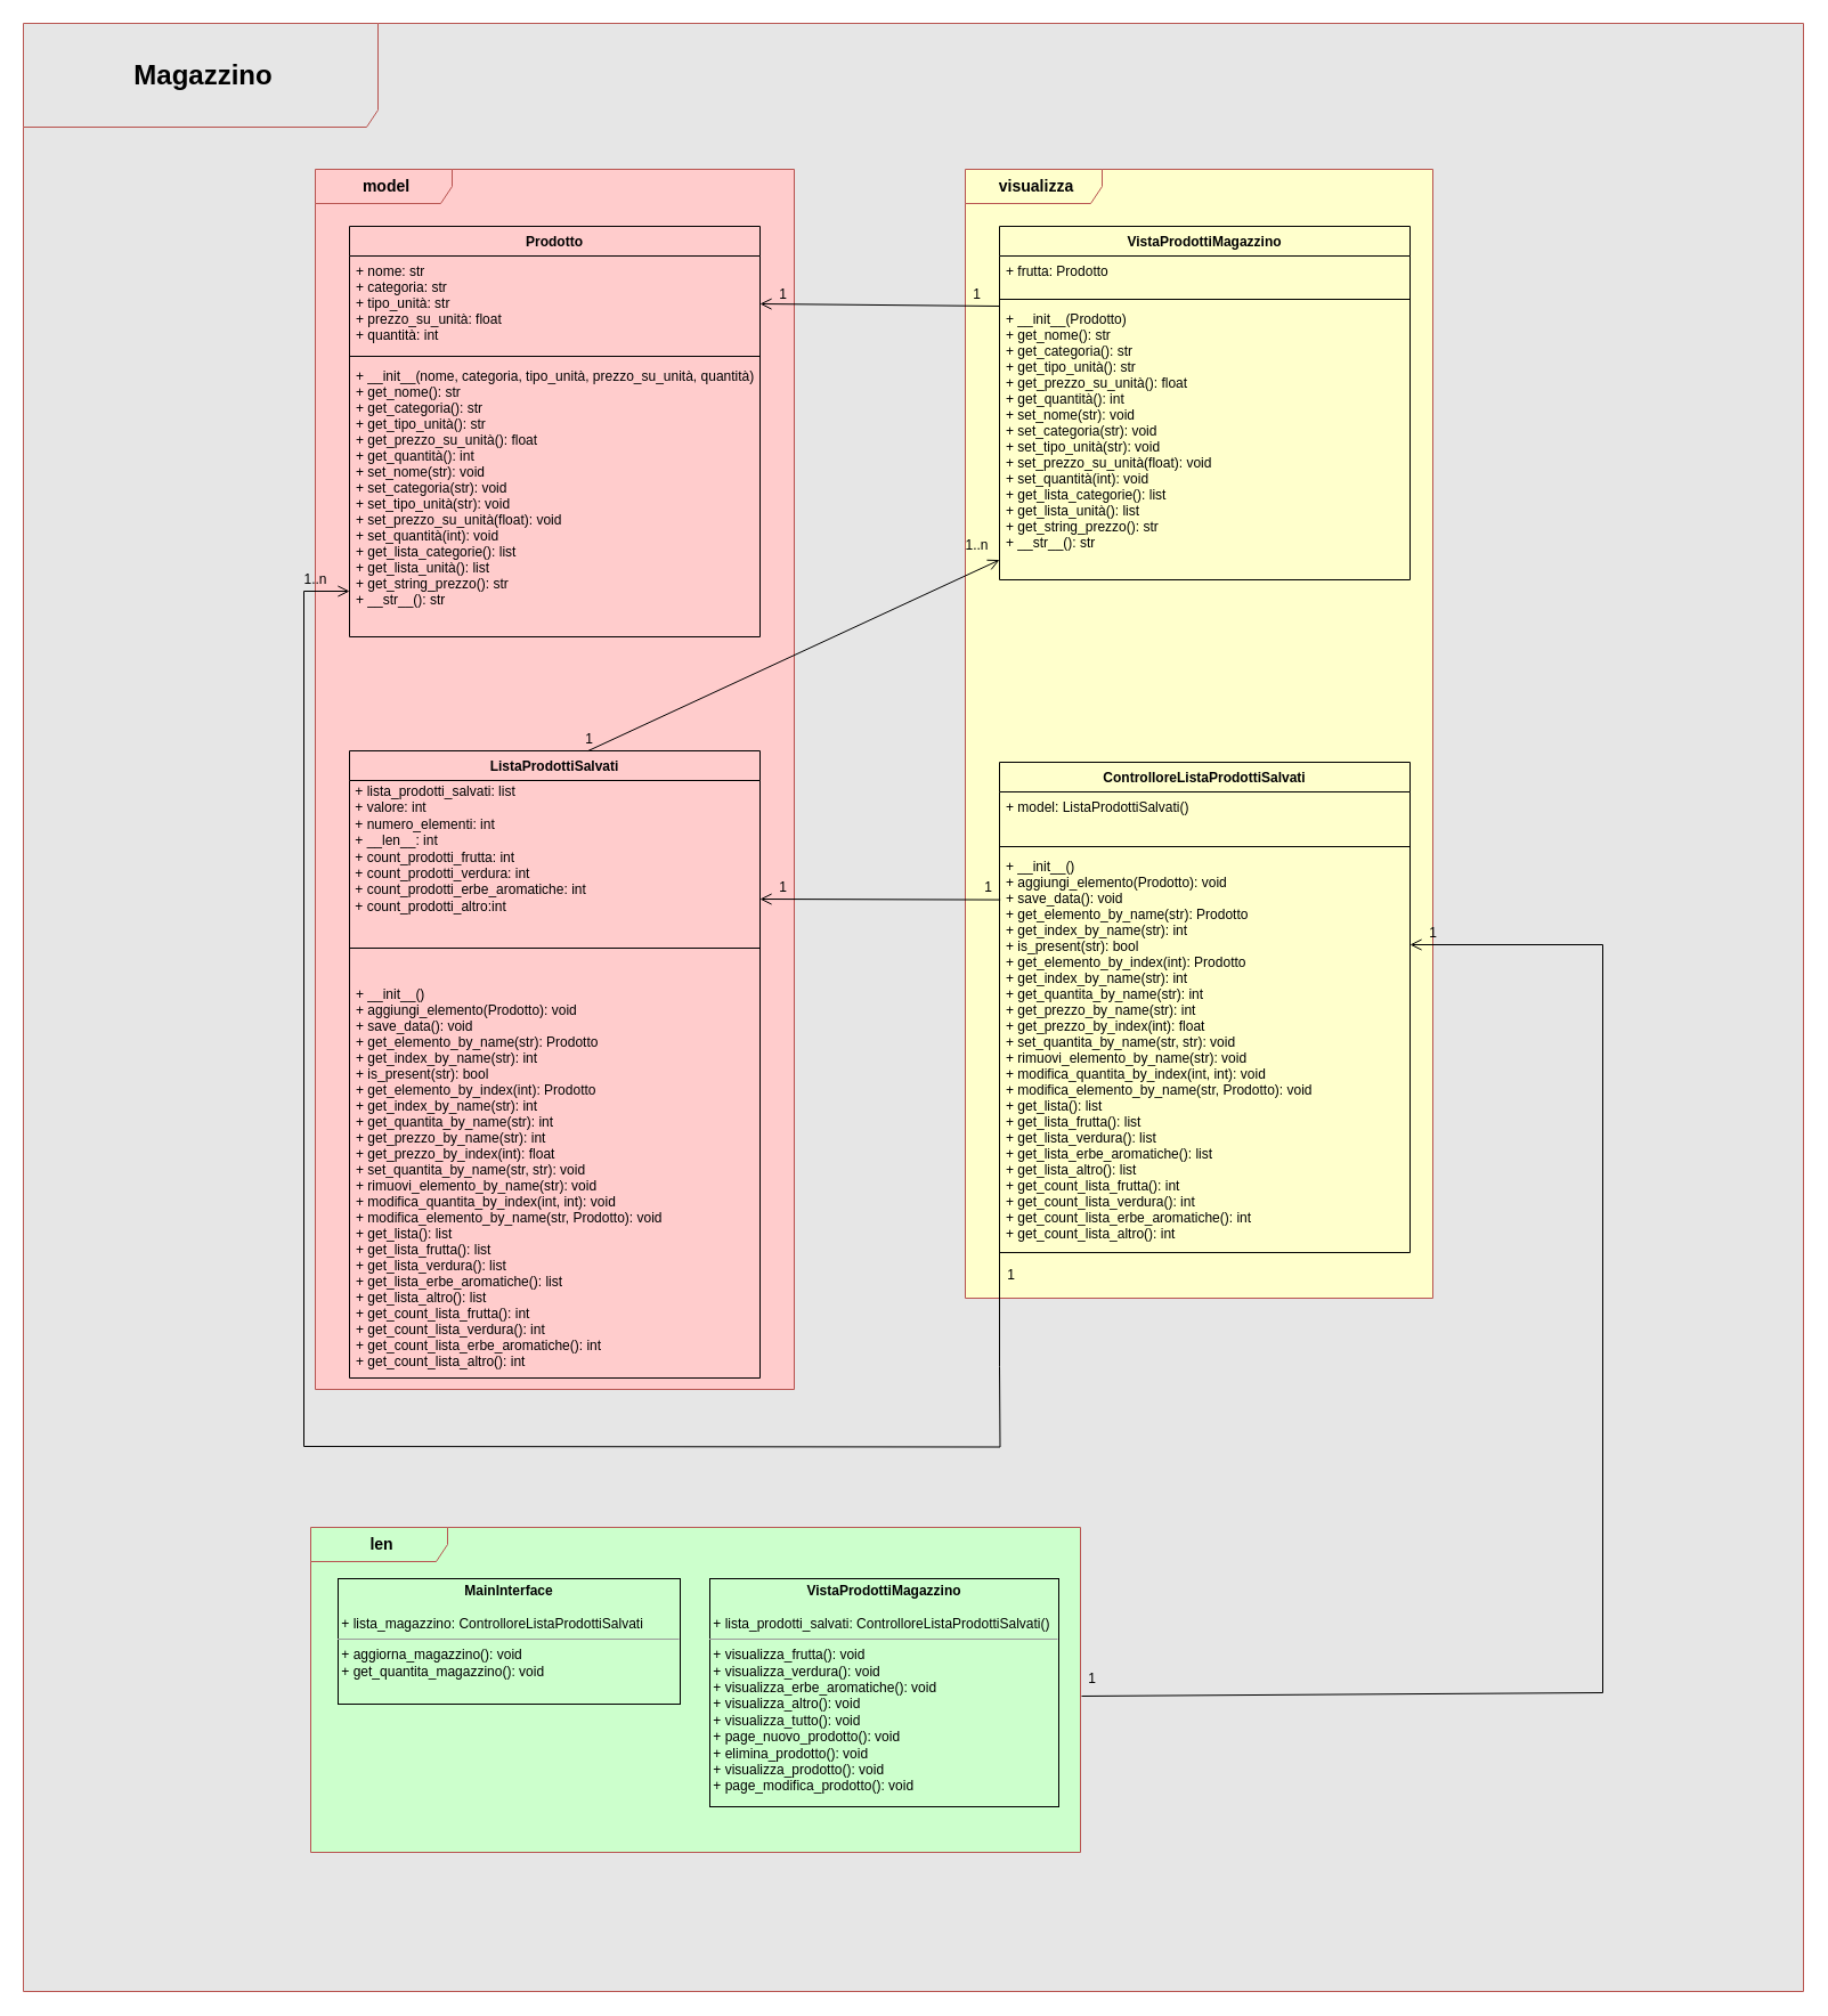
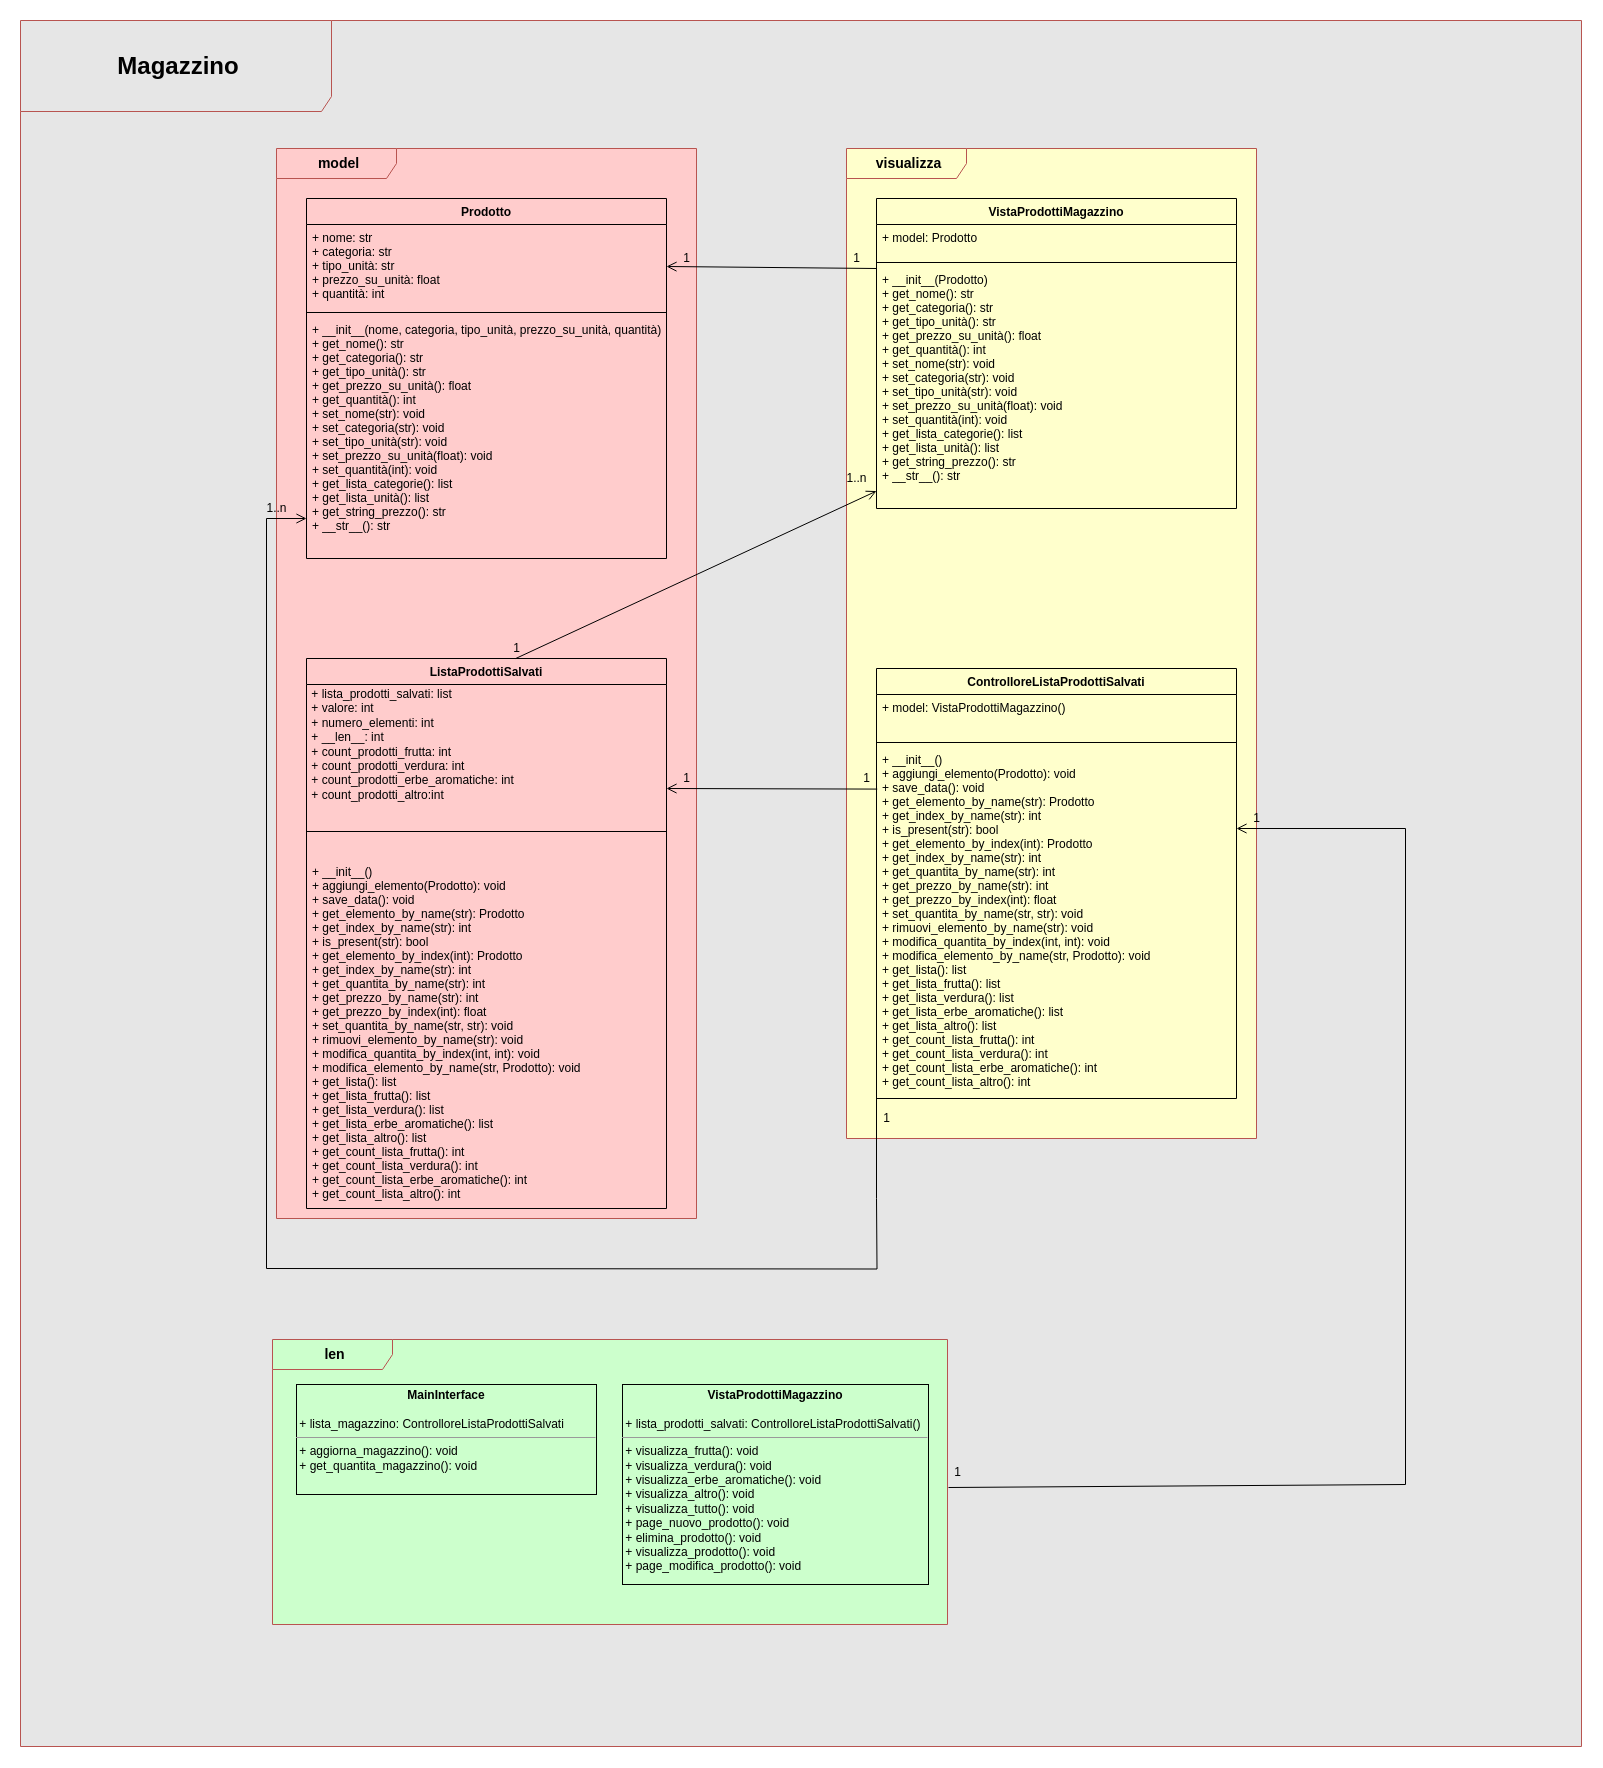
- <mxCell id="15" value="+ frutta: Prodotto&#10;&#10;&#10;&#10;&#10;&#10;&#10;&#10;" style="text;strokeColor=none;fillColor=none;align=left;verticalAlign=top;spacingLeft=4;spacingRight=4;overflow=hidden;rotatable=0;points=[[0,0.5],[1,0.5]];portConstraint=eastwest;" vertex="1" parent="14"><mxGeometry y="26" width="360" height="34" as="geometry" /></mxCell>
+ <mxCell id="15" value="+ model: Prodotto&#10;&#10;&#10;&#10;&#10;&#10;&#10;&#10;" style="text;strokeColor=none;fillColor=none;align=left;verticalAlign=top;spacingLeft=4;spacingRight=4;overflow=hidden;rotatable=0;points=[[0,0.5],[1,0.5]];portConstraint=eastwest;" vertex="1" parent="14"><mxGeometry y="26" width="360" height="34" as="geometry" /></mxCell>
- <mxCell id="19" value="+ model: ListaProdottiSalvati()&#10;&#10;&#10;&#10;&#10;&#10;&#10;&#10;" style="text;strokeColor=none;fillColor=none;align=left;verticalAlign=top;spacingLeft=4;spacingRight=4;overflow=hidden;rotatable=0;points=[[0,0.5],[1,0.5]];portConstraint=eastwest;" vertex="1" parent="18"><mxGeometry y="26" width="360" height="44" as="geometry" /></mxCell>
+ <mxCell id="19" value="+ model: VistaProdottiMagazzino()&#10;&#10;&#10;&#10;&#10;&#10;&#10;&#10;" style="text;strokeColor=none;fillColor=none;align=left;verticalAlign=top;spacingLeft=4;spacingRight=4;overflow=hidden;rotatable=0;points=[[0,0.5],[1,0.5]];portConstraint=eastwest;" vertex="1" parent="18"><mxGeometry y="26" width="360" height="44" as="geometry" /></mxCell>
